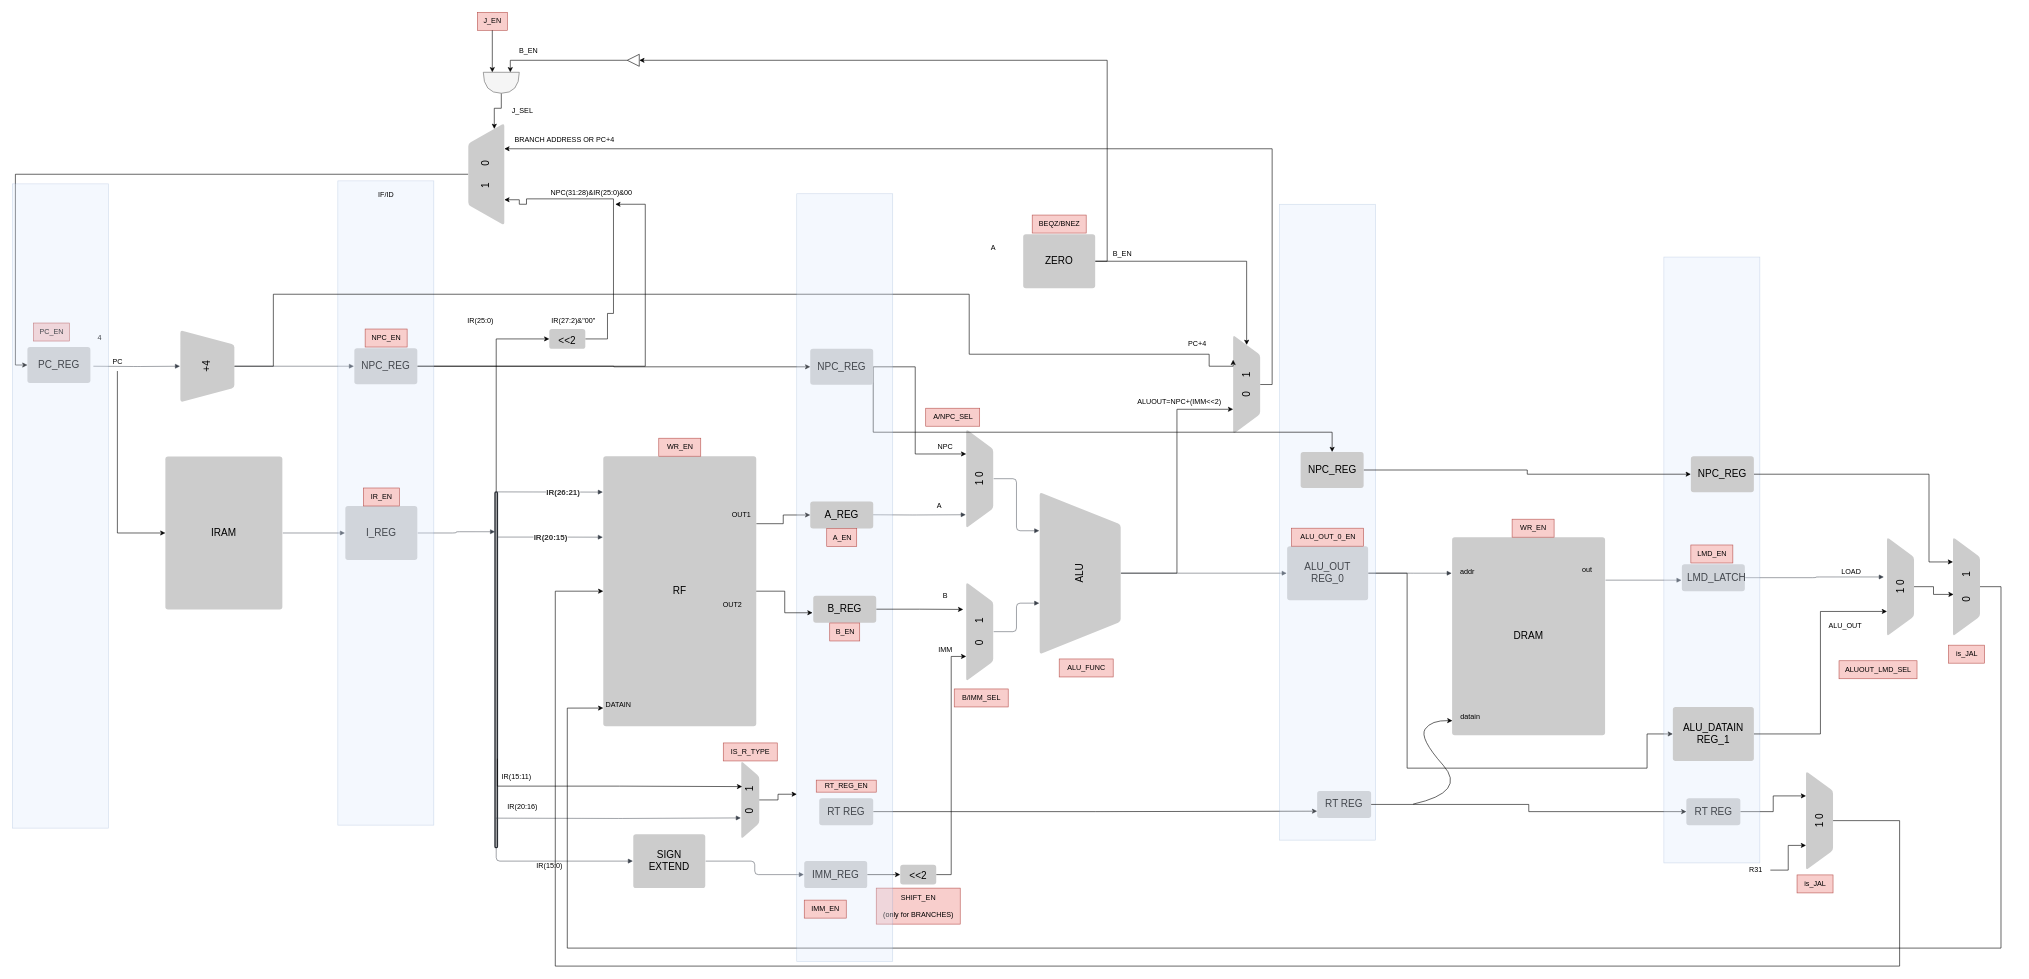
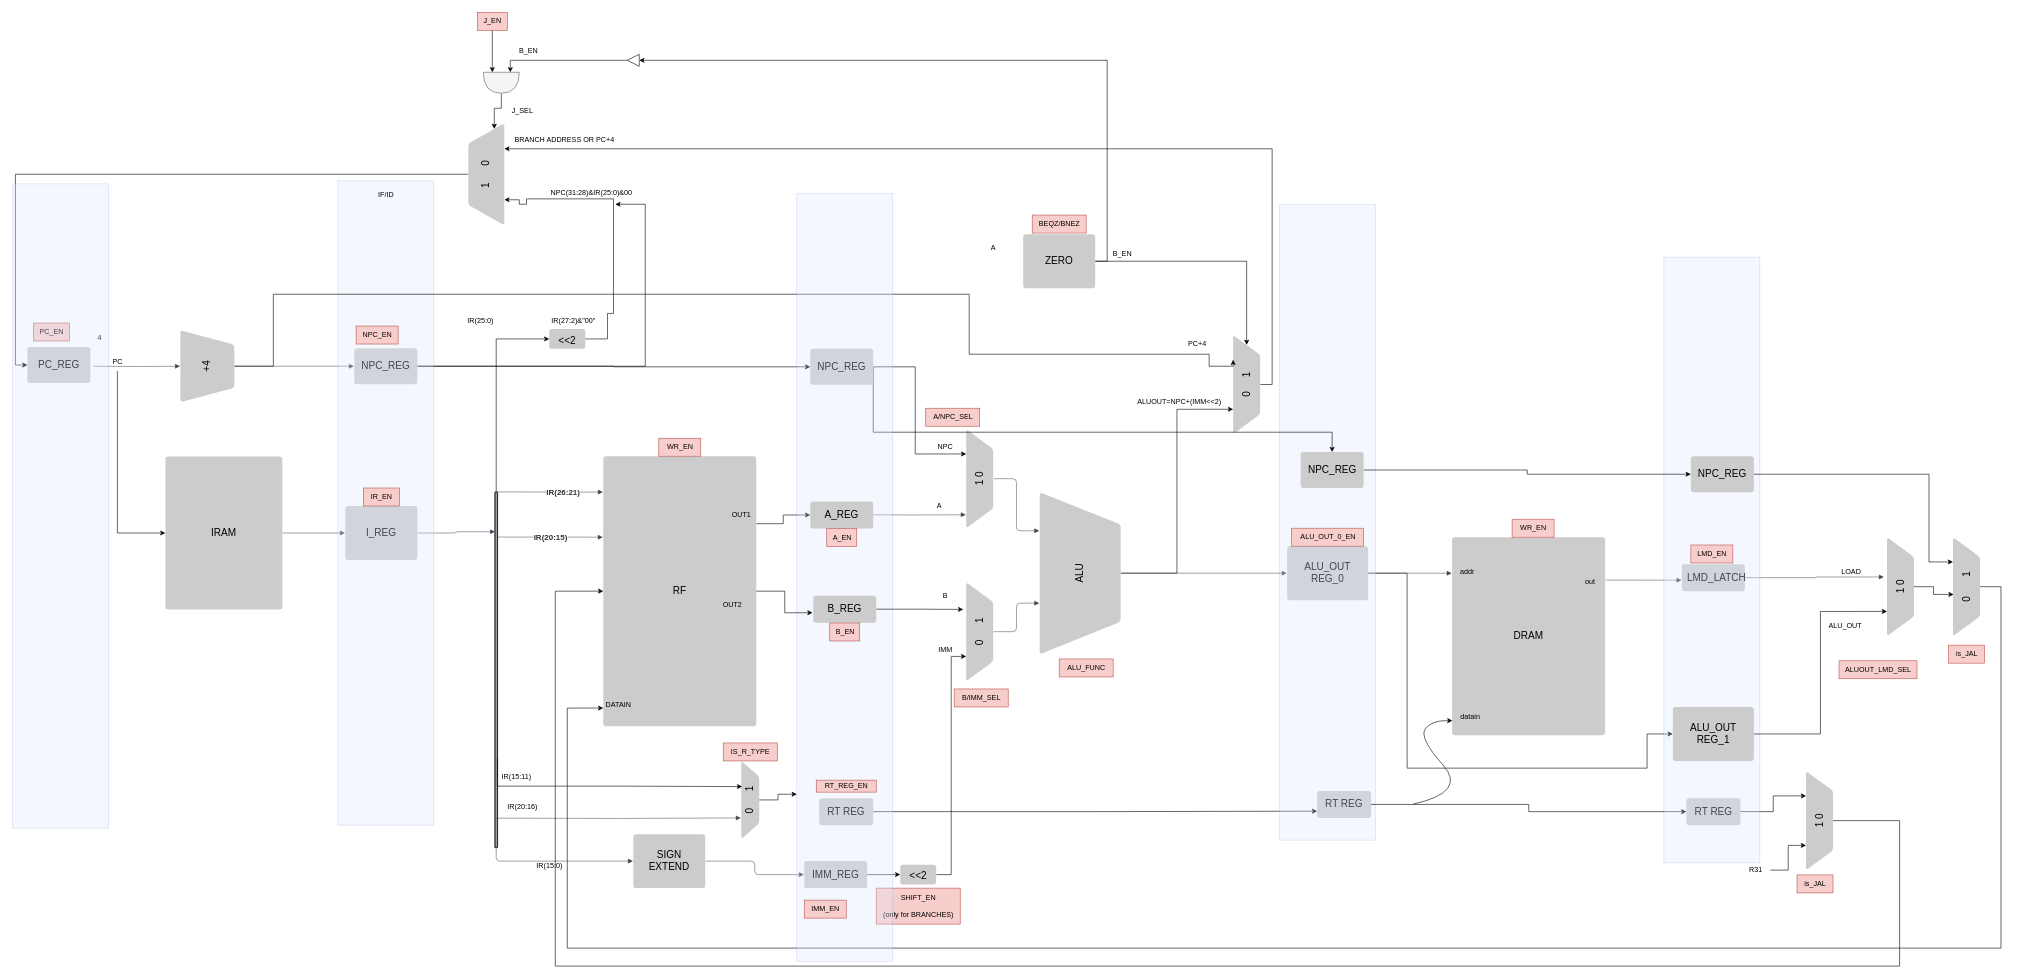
- <mxCell id="114" value="NPC_EN" style="text;html=1;align=center;verticalAlign=middle;resizable=0;points=[];autosize=1;strokeColor=#b85450;fillColor=#f8cecc;" parent="1" vertex="1"><mxGeometry x="608" y="548" width="70" height="30" as="geometry" /></mxCell>
+ <mxCell id="114" value="NPC_EN" style="text;html=1;align=center;verticalAlign=middle;resizable=0;points=[];autosize=1;strokeColor=#b85450;fillColor=#f8cecc;" parent="1" vertex="1"><mxGeometry x="593" y="543" width="70" height="30" as="geometry" /></mxCell>
- <mxCell id="119" value="out" style="text;html=1;align=center;verticalAlign=middle;resizable=0;points=[];autosize=1;strokeColor=none;fillColor=none;" parent="1" vertex="1"><mxGeometry x="2625" y="935" width="40" height="30" as="geometry" /></mxCell>
+ <mxCell id="119" value="out" style="text;html=1;align=center;verticalAlign=middle;resizable=0;points=[];autosize=1;strokeColor=none;fillColor=none;" parent="1" vertex="1"><mxGeometry x="2630" y="955" width="40" height="30" as="geometry" /></mxCell>
- <mxCell id="104" value="ALU_DATAIN REG_1" style="html=1;overflow=block;blockSpacing=1;whiteSpace=wrap;fontSize=16.7;spacing=9;strokeColor=#unset;rounded=1;absoluteArcSize=1;arcSize=9;fillColor=#CCCCCC;strokeWidth=NaN;lucidId=pa~bUy_UjYQS;" parent="1" vertex="1"><mxGeometry x="2788" y="1178" width="135" height="90" as="geometry" /></mxCell>
+ <mxCell id="104" value="ALU_OUT REG_1" style="html=1;overflow=block;blockSpacing=1;whiteSpace=wrap;fontSize=16.7;spacing=9;strokeColor=#unset;rounded=1;absoluteArcSize=1;arcSize=9;fillColor=#CCCCCC;strokeWidth=NaN;lucidId=pa~bUy_UjYQS;" parent="1" vertex="1"><mxGeometry x="2788" y="1178" width="135" height="90" as="geometry" /></mxCell>
